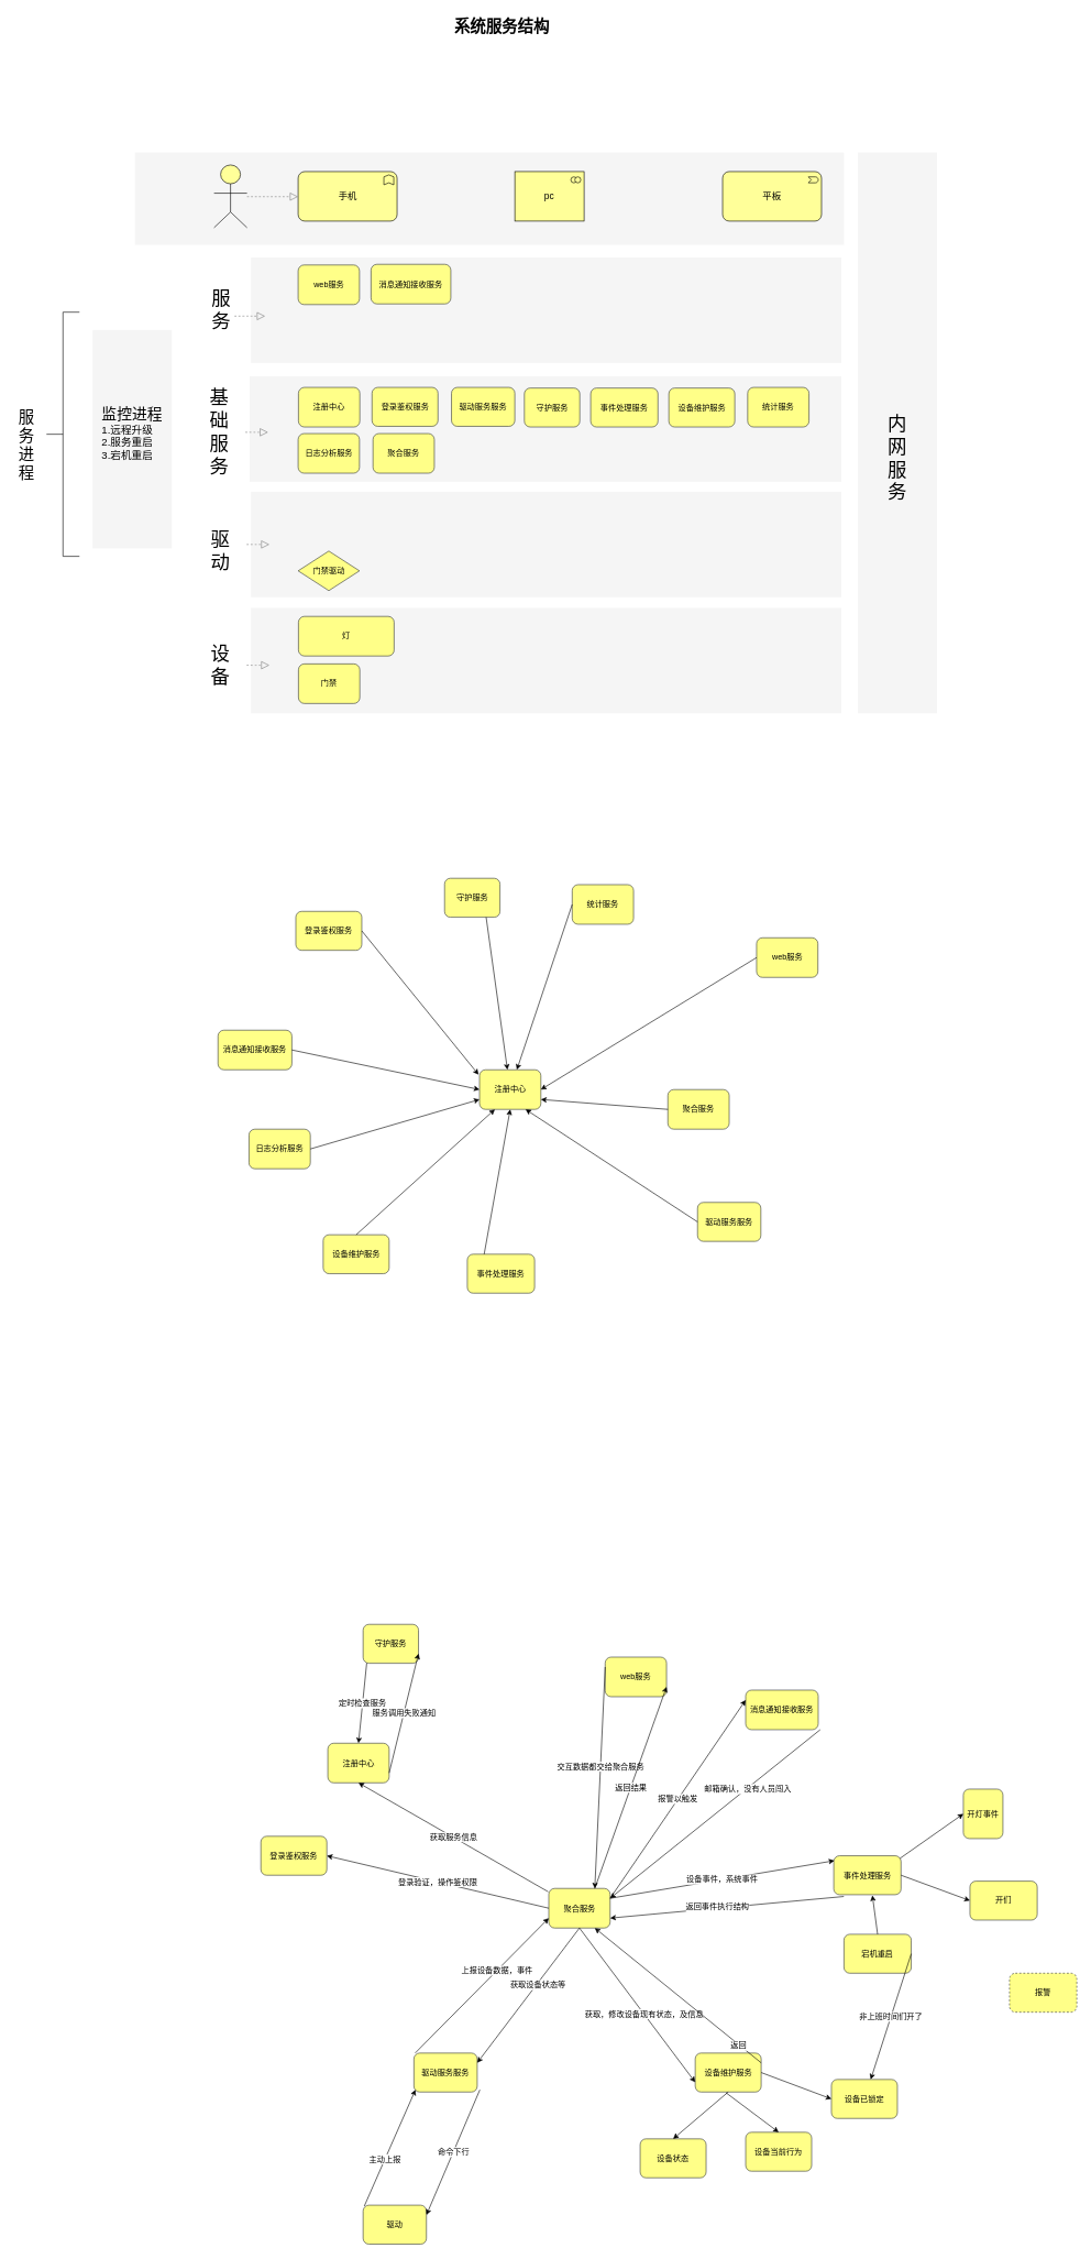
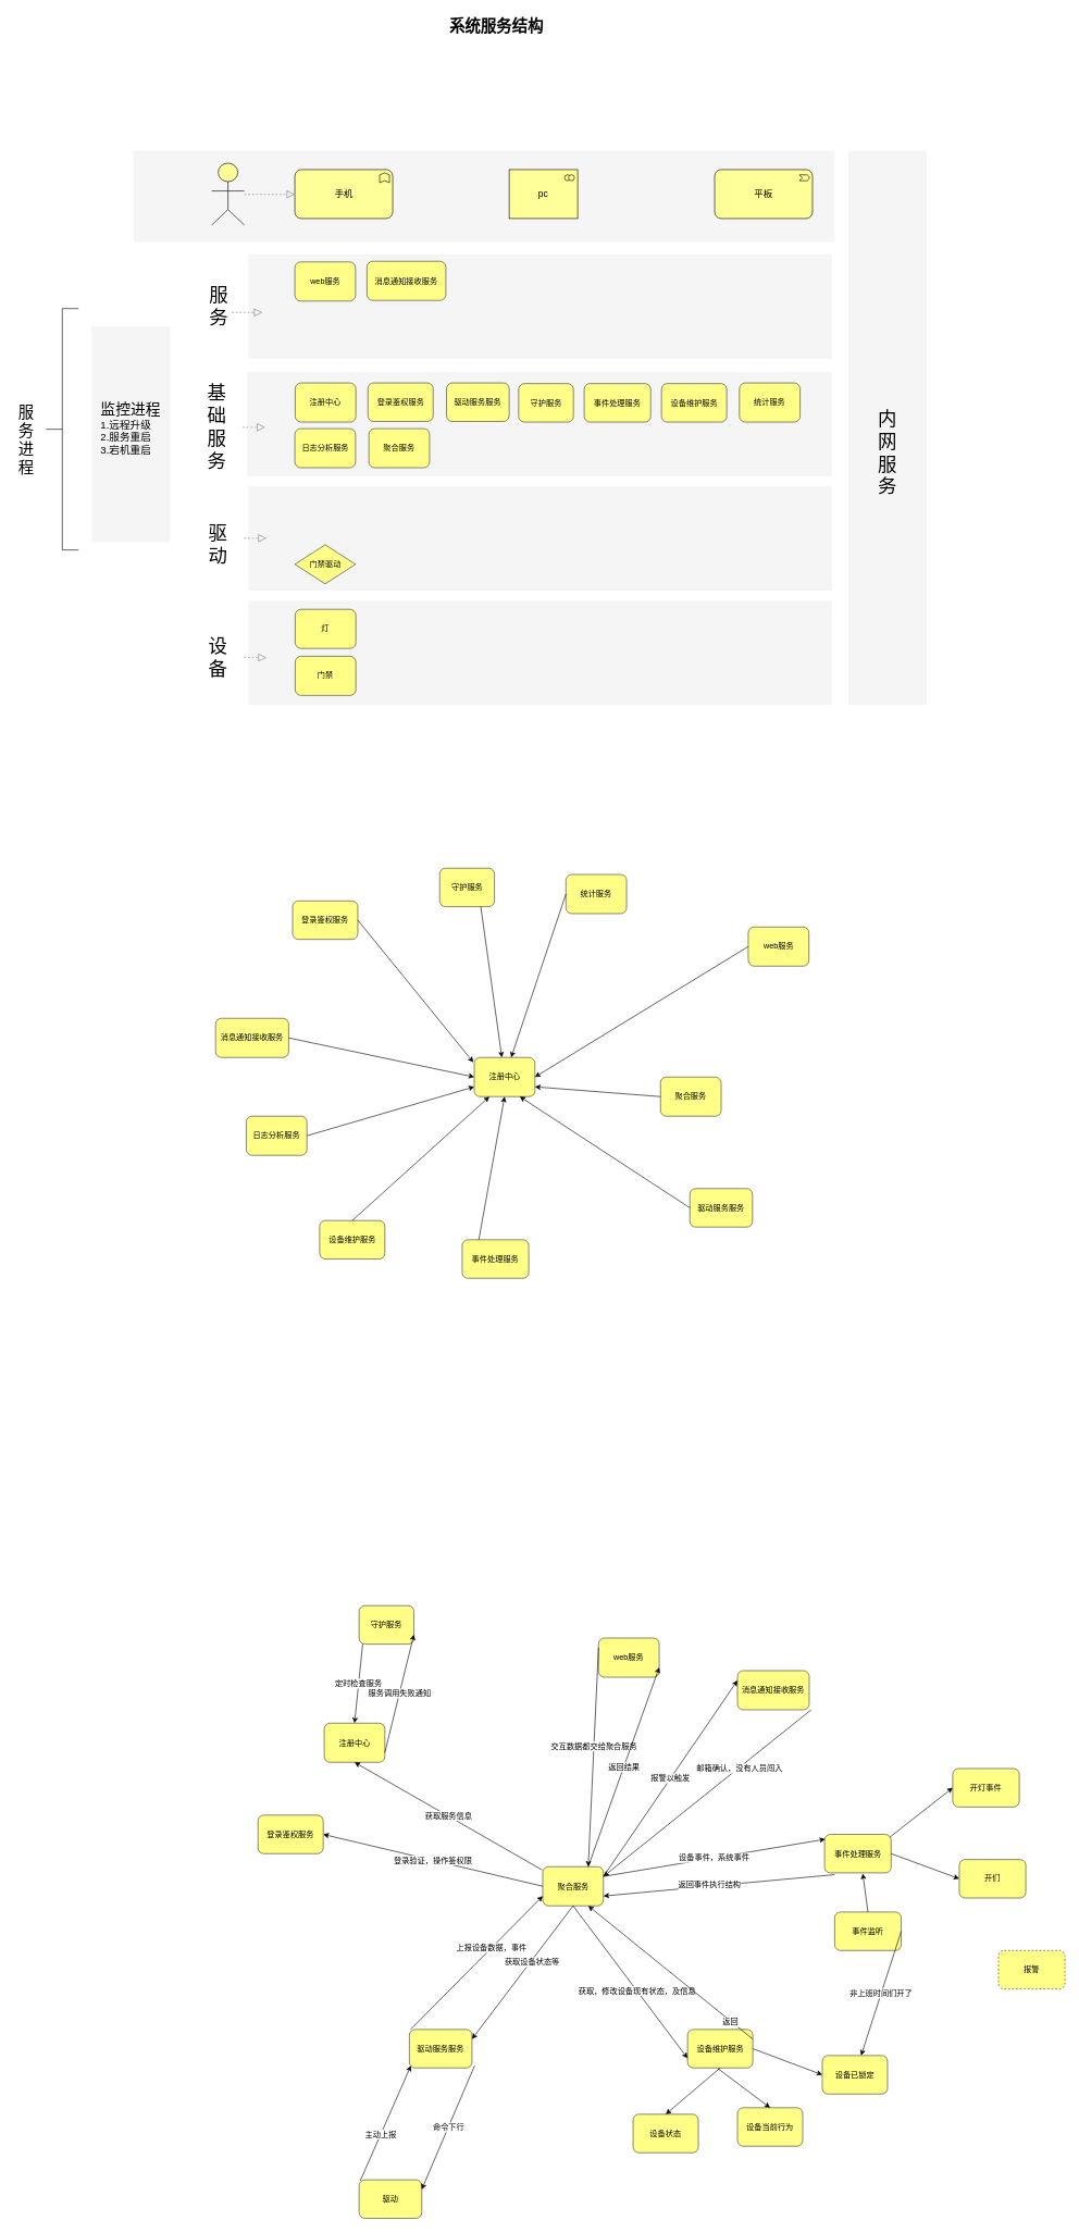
- <mxCell id="21" value="灯" style="rounded=1;whiteSpace=wrap;html=1;fillColor=#ffff88;strokeColor=#36393d;" parent="1" vertex="1"><mxGeometry x="452" y="933" width="145" height="60" as="geometry" /></mxCell>
+ <mxCell id="21" value="灯" style="rounded=1;whiteSpace=wrap;html=1;fillColor=#ffff88;strokeColor=#36393d;" parent="1" vertex="1"><mxGeometry x="452" y="933" width="93" height="60" as="geometry" /></mxCell>
- <mxCell id="82" value="开灯事件" style="rounded=1;whiteSpace=wrap;html=1;fillColor=#ffff88;strokeColor=#36393d;" parent="1" vertex="1"><mxGeometry x="1460" y="2710" width="60" height="75" as="geometry" /></mxCell>
+ <mxCell id="82" value="开灯事件" style="rounded=1;whiteSpace=wrap;html=1;fillColor=#ffff88;strokeColor=#36393d;" parent="1" vertex="1"><mxGeometry x="1460" y="2710" width="102" height="59" as="geometry" /></mxCell>
- <mxCell id="92" value="宕机重启" style="rounded=1;whiteSpace=wrap;html=1;fillColor=#ffff88;strokeColor=#36393d;" parent="1" vertex="1"><mxGeometry x="1279" y="2930" width="102" height="59" as="geometry" /></mxCell>
+ <mxCell id="92" value="事件监听" style="rounded=1;whiteSpace=wrap;html=1;fillColor=#ffff88;strokeColor=#36393d;" parent="1" vertex="1"><mxGeometry x="1279" y="2930" width="102" height="59" as="geometry" /></mxCell>
